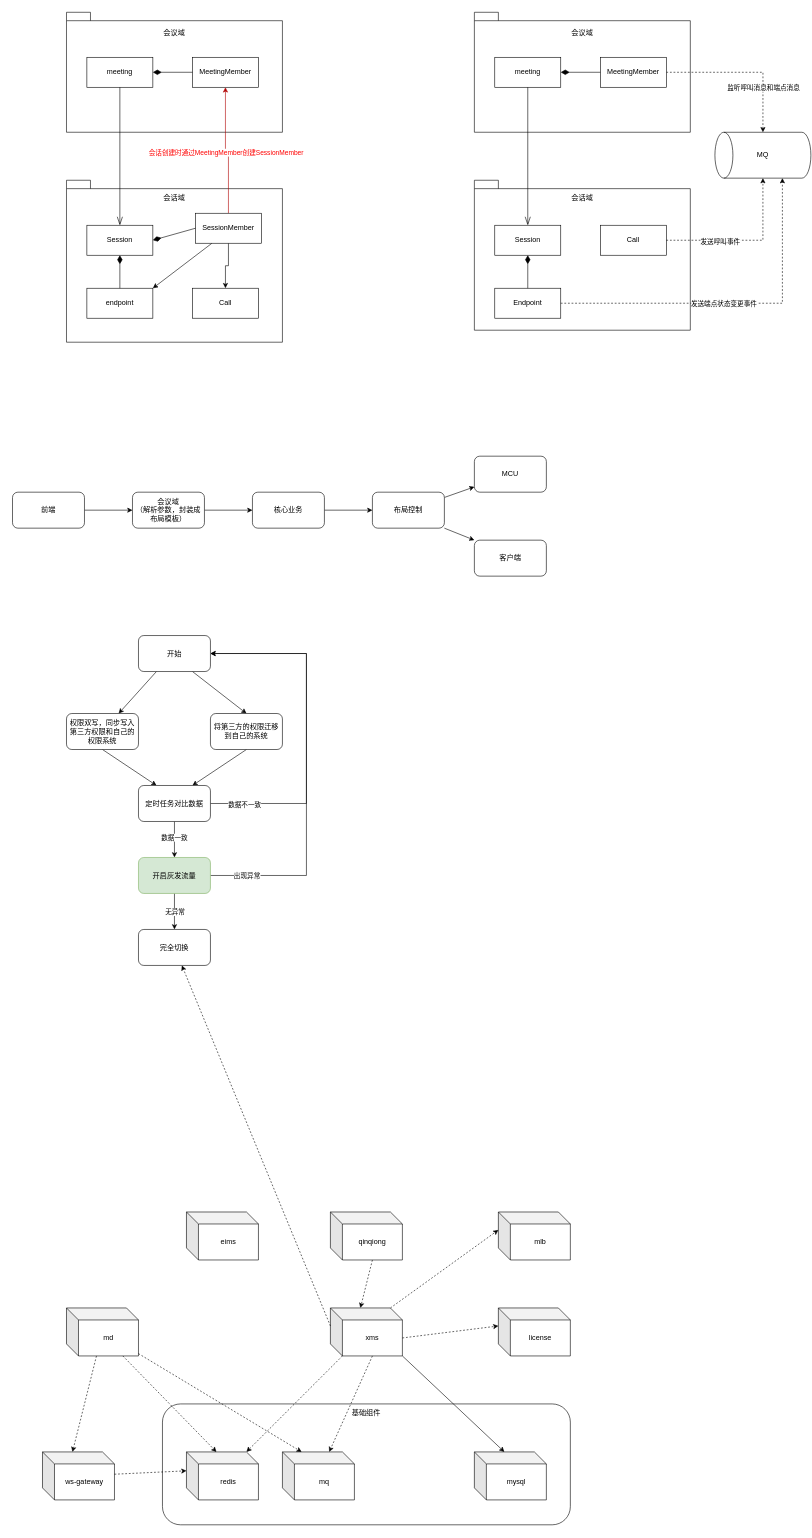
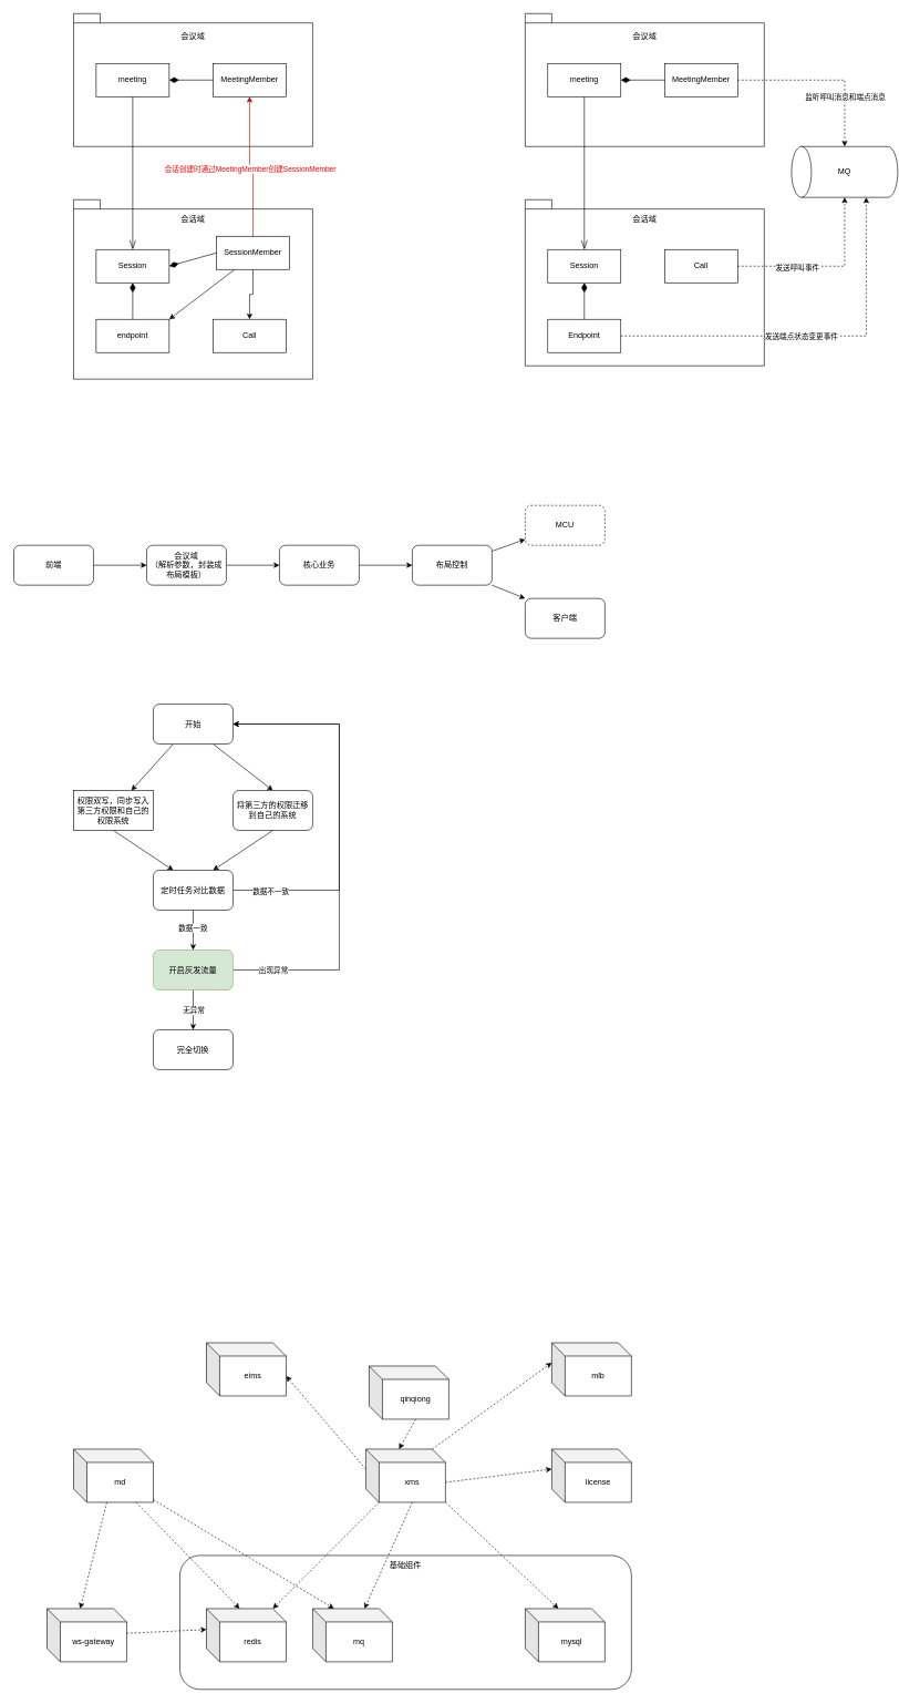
- <mxCell id="46" value="MCU" style="rounded=1;whiteSpace=wrap;html=1;" parent="1" vertex="1"><mxGeometry x="790" y="760" width="120" height="60" as="geometry" /></mxCell>
+ <mxCell id="46" value="MCU" style="rounded=1;whiteSpace=wrap;html=1;dashed=1;" parent="1" vertex="1"><mxGeometry x="790" y="760" width="120" height="60" as="geometry" /></mxCell>
- <mxCell id="57" value="权限双写，同步写入第三方权限和自己的权限系统" style="rounded=1;whiteSpace=wrap;html=1;" parent="1" vertex="1"><mxGeometry x="110" y="1189" width="120" height="60" as="geometry" /></mxCell>
+ <mxCell id="57" value="权限双写，同步写入第三方权限和自己的权限系统" style="whiteSpace=wrap;html=1;rounded=0;" parent="1" vertex="1"><mxGeometry x="110" y="1189" width="120" height="60" as="geometry" /></mxCell>
- <mxCell id="78" value="qinqiong" style="shape=cube;whiteSpace=wrap;html=1;boundedLbl=1;backgroundOutline=1;darkOpacity=0.05;darkOpacity2=0.1;" vertex="1" parent="1"><mxGeometry x="550" y="2020" width="120" height="80" as="geometry" /></mxCell>
+ <mxCell id="78" value="qinqiong" style="shape=cube;whiteSpace=wrap;html=1;boundedLbl=1;backgroundOutline=1;darkOpacity=0.05;darkOpacity2=0.1;" vertex="1" parent="1"><mxGeometry x="555" y="2055" width="120" height="80" as="geometry" /></mxCell>
- <mxCell id="82" style="rounded=0;orthogonalLoop=1;jettySize=auto;html=1;dashed=1;exitX=0;exitY=0;exitDx=0;exitDy=30;exitPerimeter=0;" edge="1" parent="1" source="69" target="68"><mxGeometry relative="1" as="geometry" /></mxCell>
+ <mxCell id="82" style="rounded=0;orthogonalLoop=1;jettySize=auto;html=1;entryX=0;entryY=0;entryDx=120;entryDy=50;entryPerimeter=0;dashed=1;exitX=0;exitY=0;exitDx=0;exitDy=30;exitPerimeter=0;" edge="1" parent="1" source="69" target="80"><mxGeometry relative="1" as="geometry" /></mxCell>
- <mxCell id="76" style="rounded=0;orthogonalLoop=1;jettySize=auto;html=1;entryX=0;entryY=0;entryDx=50;entryDy=0;entryPerimeter=0;dashed=0;exitX=1;exitY=1;exitDx=0;exitDy=0;exitPerimeter=0;" edge="1" parent="1" source="69" target="73"><mxGeometry relative="1" as="geometry" /></mxCell>
+ <mxCell id="76" style="rounded=0;orthogonalLoop=1;jettySize=auto;html=1;entryX=0;entryY=0;entryDx=50;entryDy=0;entryPerimeter=0;dashed=1;exitX=1;exitY=1;exitDx=0;exitDy=0;exitPerimeter=0;" edge="1" parent="1" source="69" target="73"><mxGeometry relative="1" as="geometry" /></mxCell>
